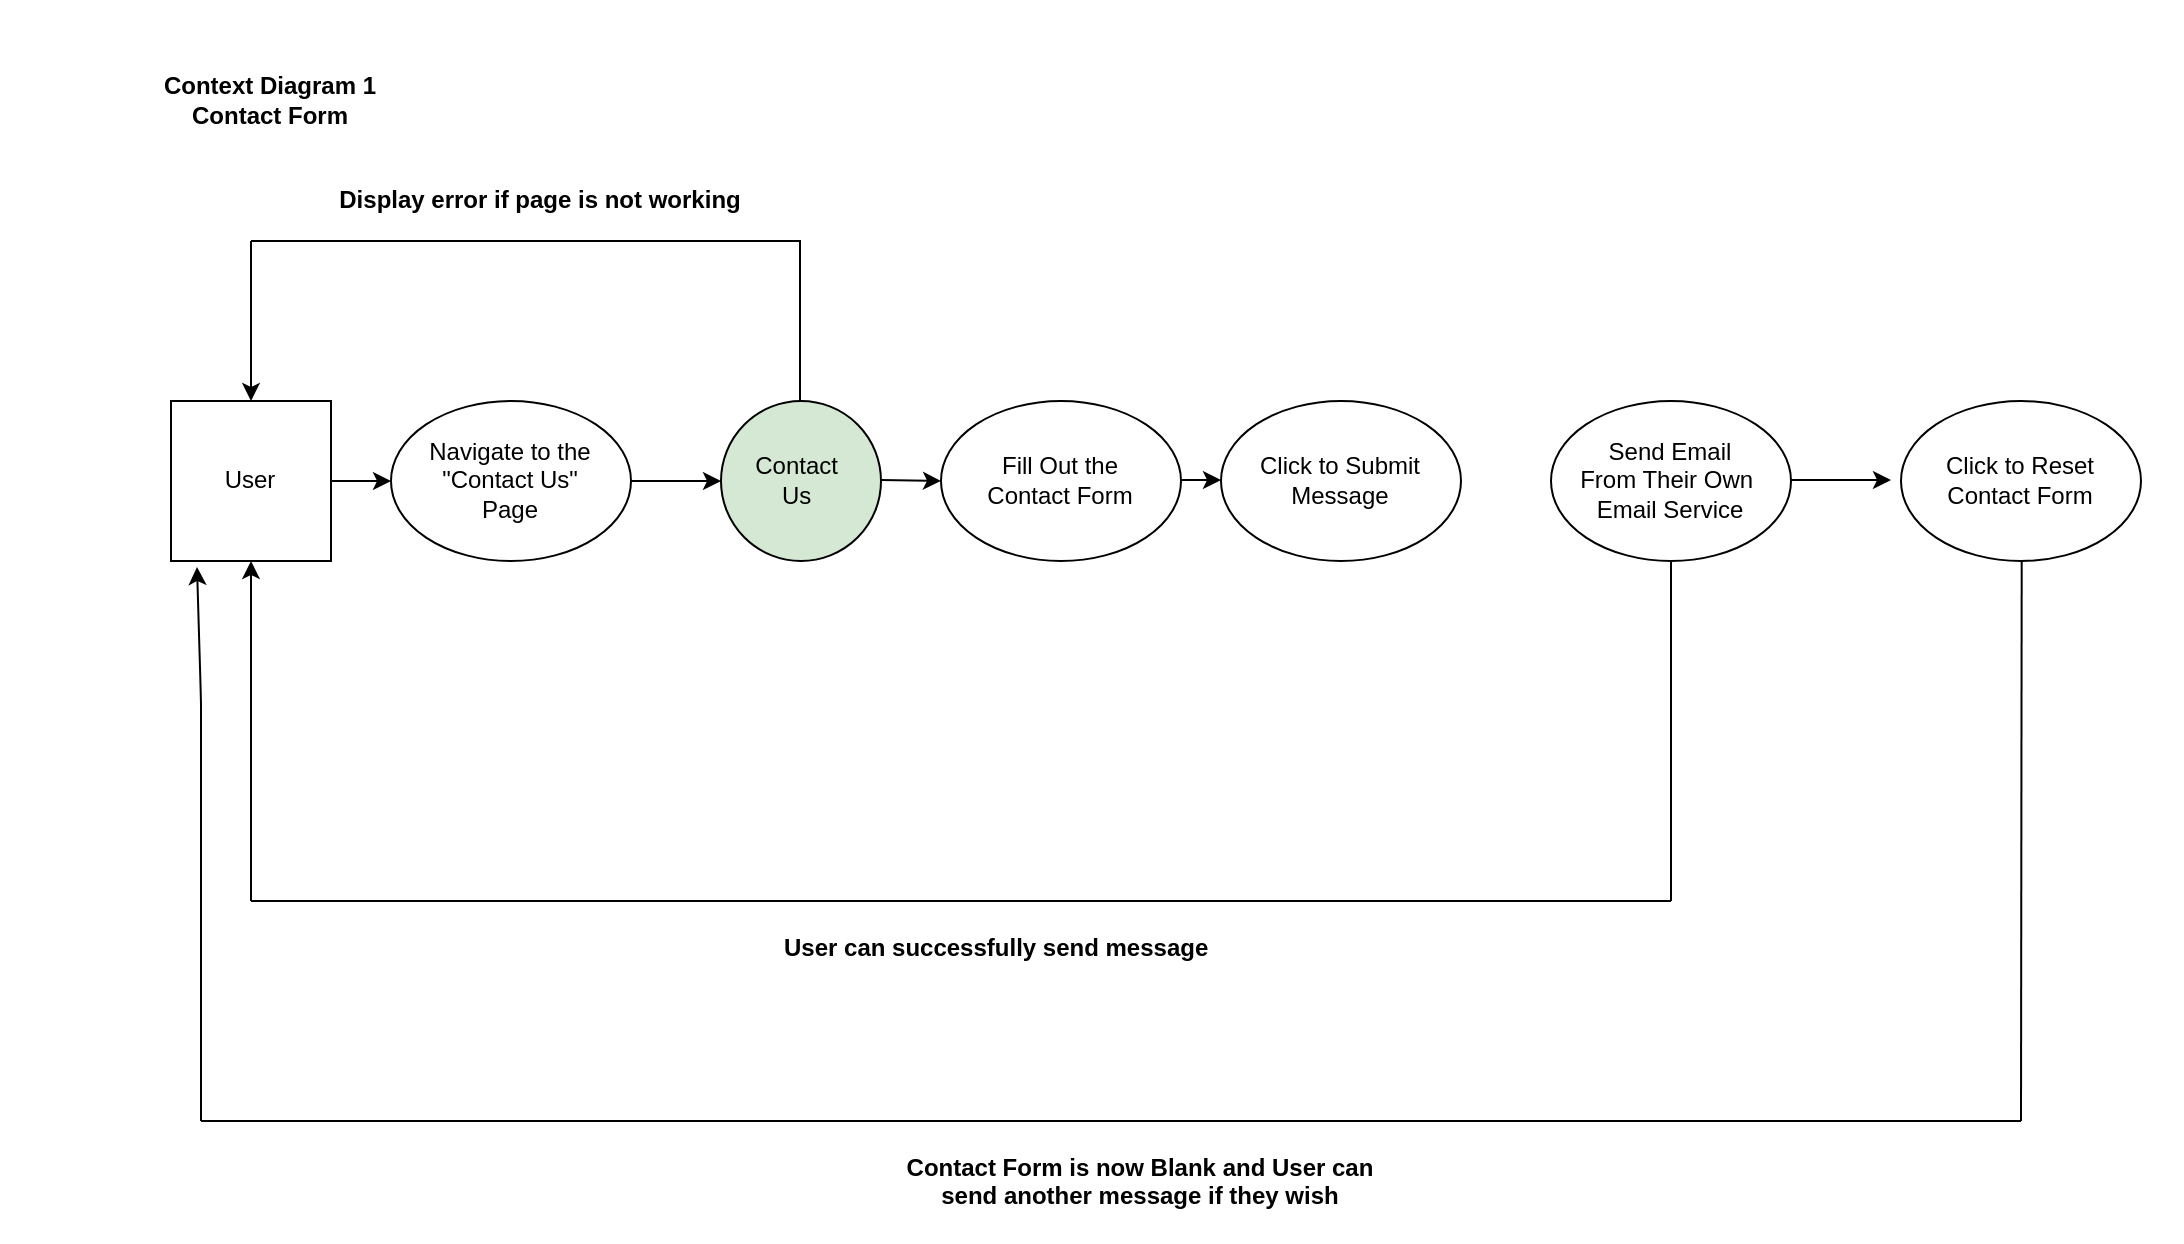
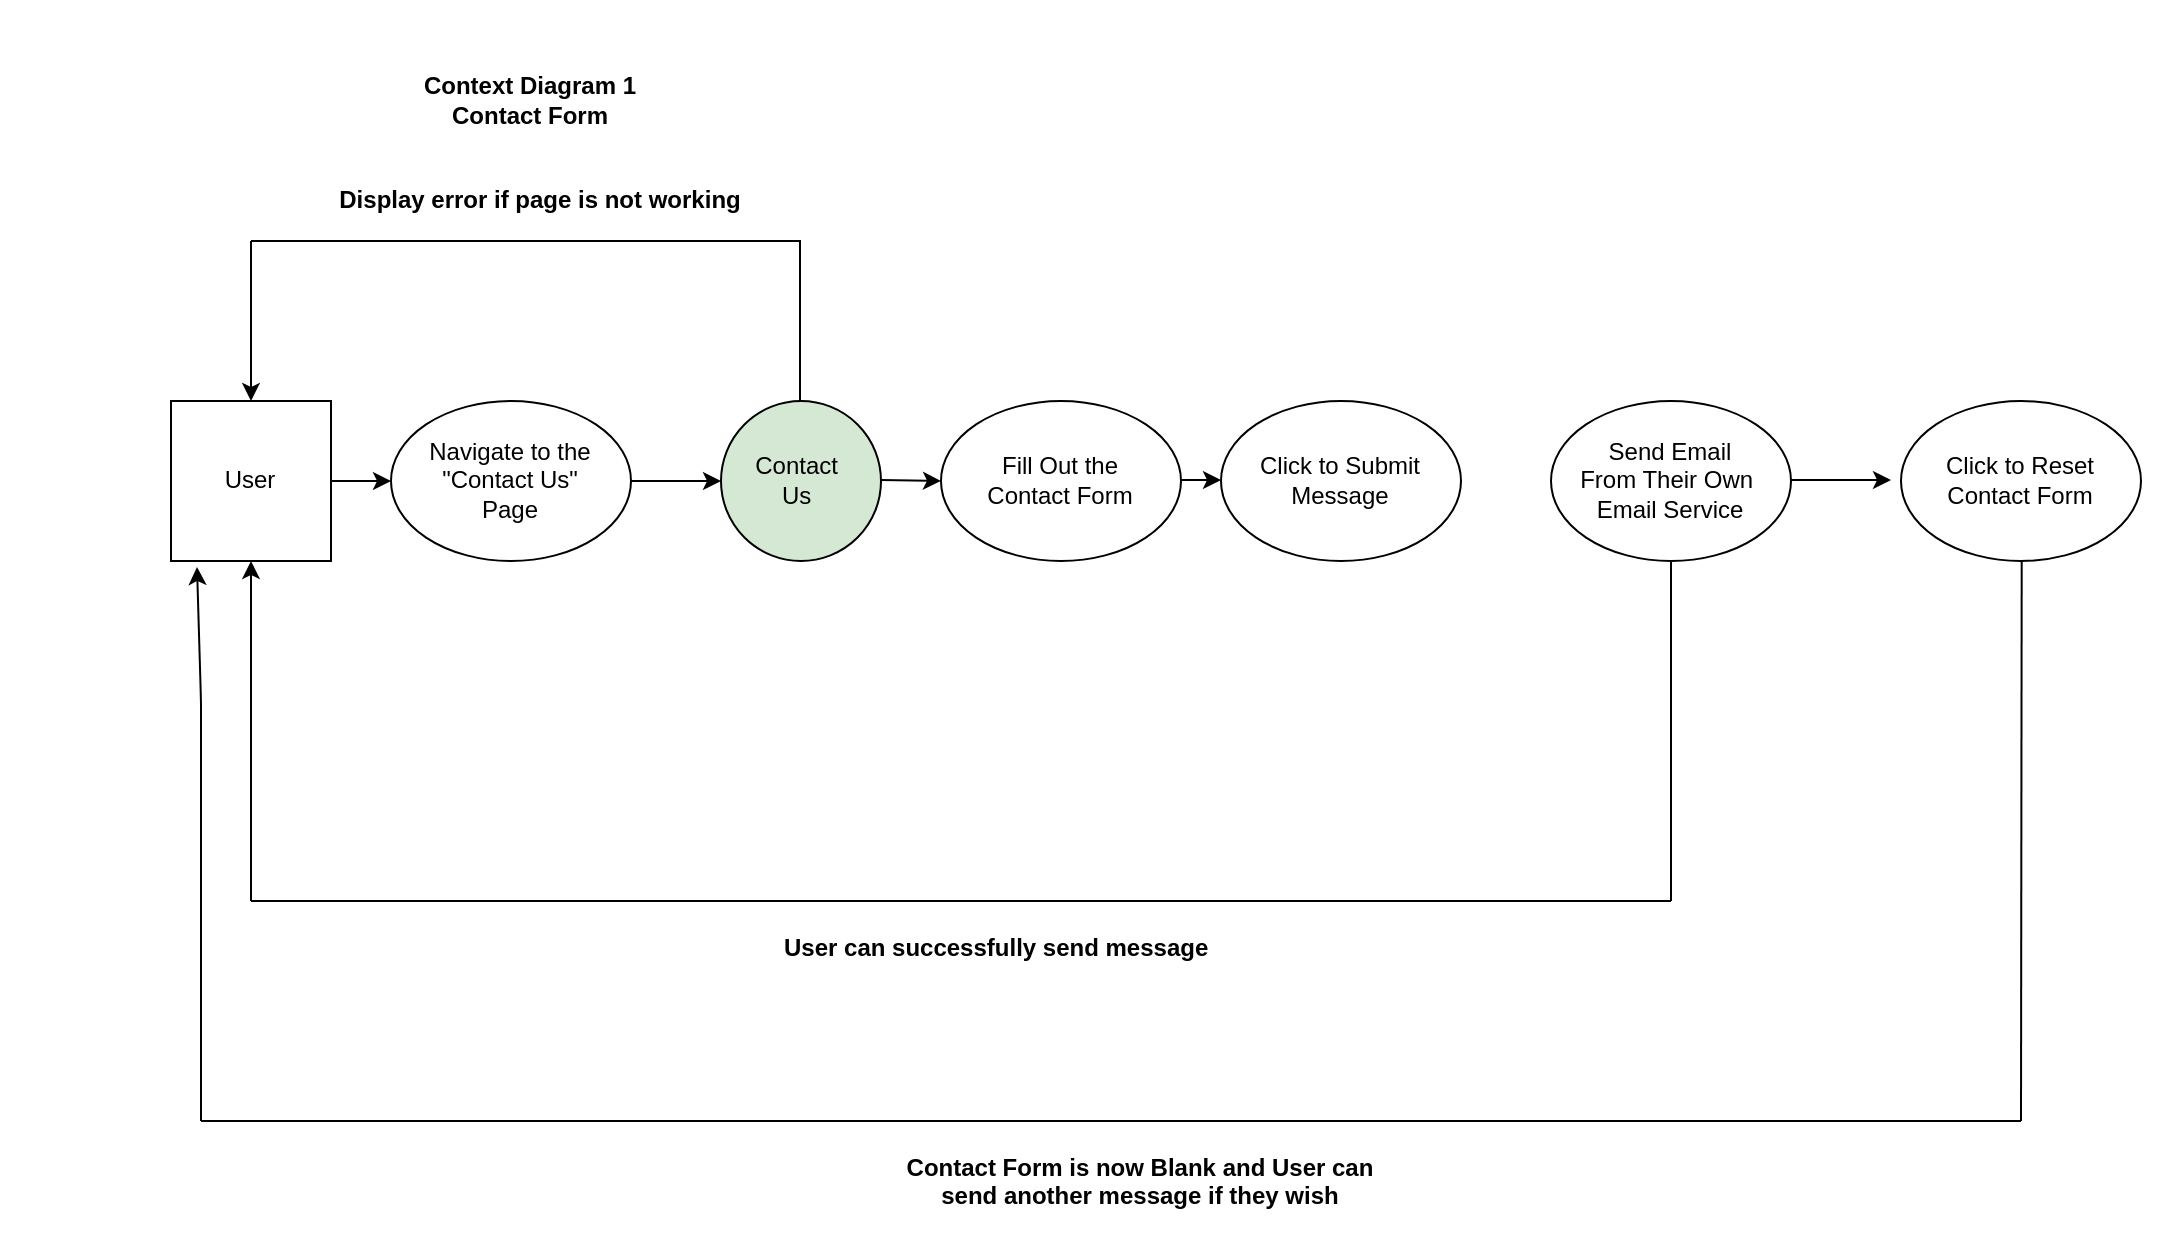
- <mxCell id="2" value="&lt;b&gt;Context Diagram 1&lt;br&gt;Contact Form&lt;/b&gt;" style="text;html=1;strokeColor=none;fillColor=none;align=center;verticalAlign=middle;whiteSpace=wrap;rounded=0;" parent="1" vertex="1"><mxGeometry x="20" y="20" width="230" height="60" as="geometry" /></mxCell>
+ <mxCell id="2" value="&lt;b&gt;Context Diagram 1&lt;br&gt;Contact Form&lt;/b&gt;" style="text;html=1;strokeColor=none;fillColor=none;align=center;verticalAlign=middle;whiteSpace=wrap;rounded=0;" parent="1" vertex="1"><mxGeometry x="150" y="20" width="230" height="60" as="geometry" /></mxCell>
